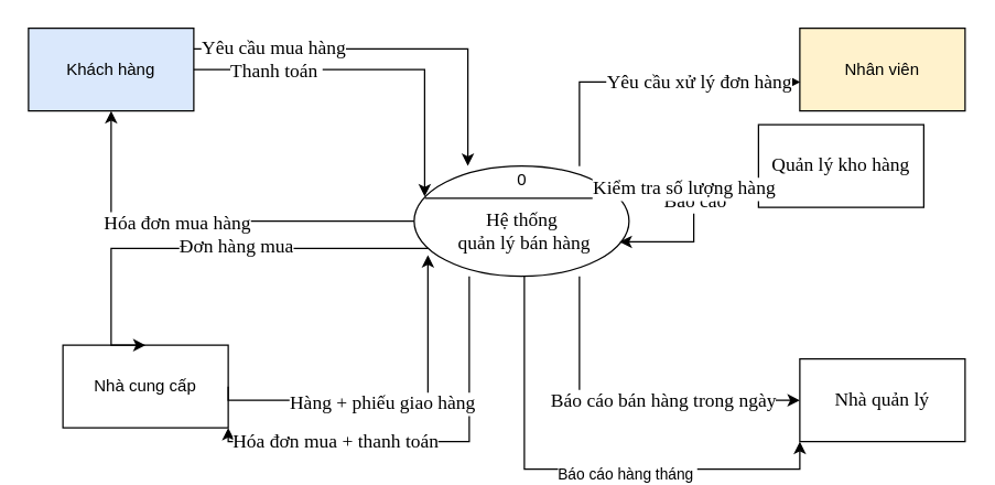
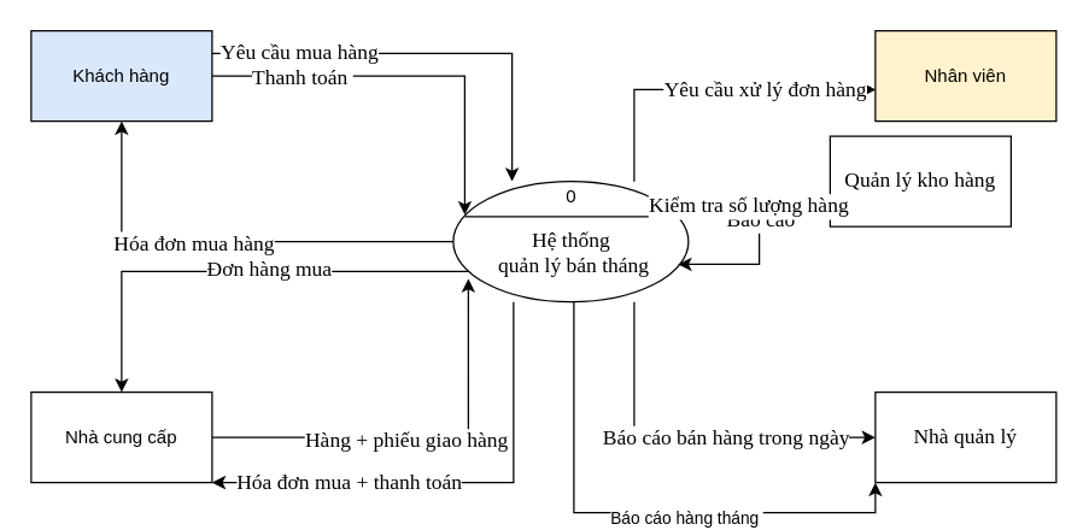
- <mxCell id="19" value="&lt;font style=&quot;font-size: 14px&quot; face=&quot;Times New Roman&quot;&gt;Hệ thống&lt;br&gt;&amp;nbsp;quản lý bán hàng&lt;/font&gt;" style="text;html=1;align=center;verticalAlign=middle;rotatable=0;" parent="16" vertex="1"><mxGeometry x="23" y="26.67" width="110" height="43.33" as="geometry" /></mxCell>
+ <mxCell id="19" value="&lt;font style=&quot;font-size: 14px&quot; face=&quot;Times New Roman&quot;&gt;Hệ thống&lt;br&gt;&amp;nbsp;quản lý bán tháng&lt;/font&gt;" style="text;html=1;align=center;verticalAlign=middle;rotatable=0;" parent="16" vertex="1"><mxGeometry x="23" y="26.67" width="110" height="43.33" as="geometry" /></mxCell>
- <mxCell id="4" value="Nhà cung cấp" style="rounded=0;whiteSpace=wrap;html=1;" parent="2" vertex="1"><mxGeometry x="25" y="230" width="120" height="60" as="geometry" /></mxCell>
+ <mxCell id="4" value="Nhà cung cấp" style="rounded=0;whiteSpace=wrap;html=1;" parent="2" vertex="1"><mxGeometry y="240" width="120" height="60" as="geometry" /></mxCell>
